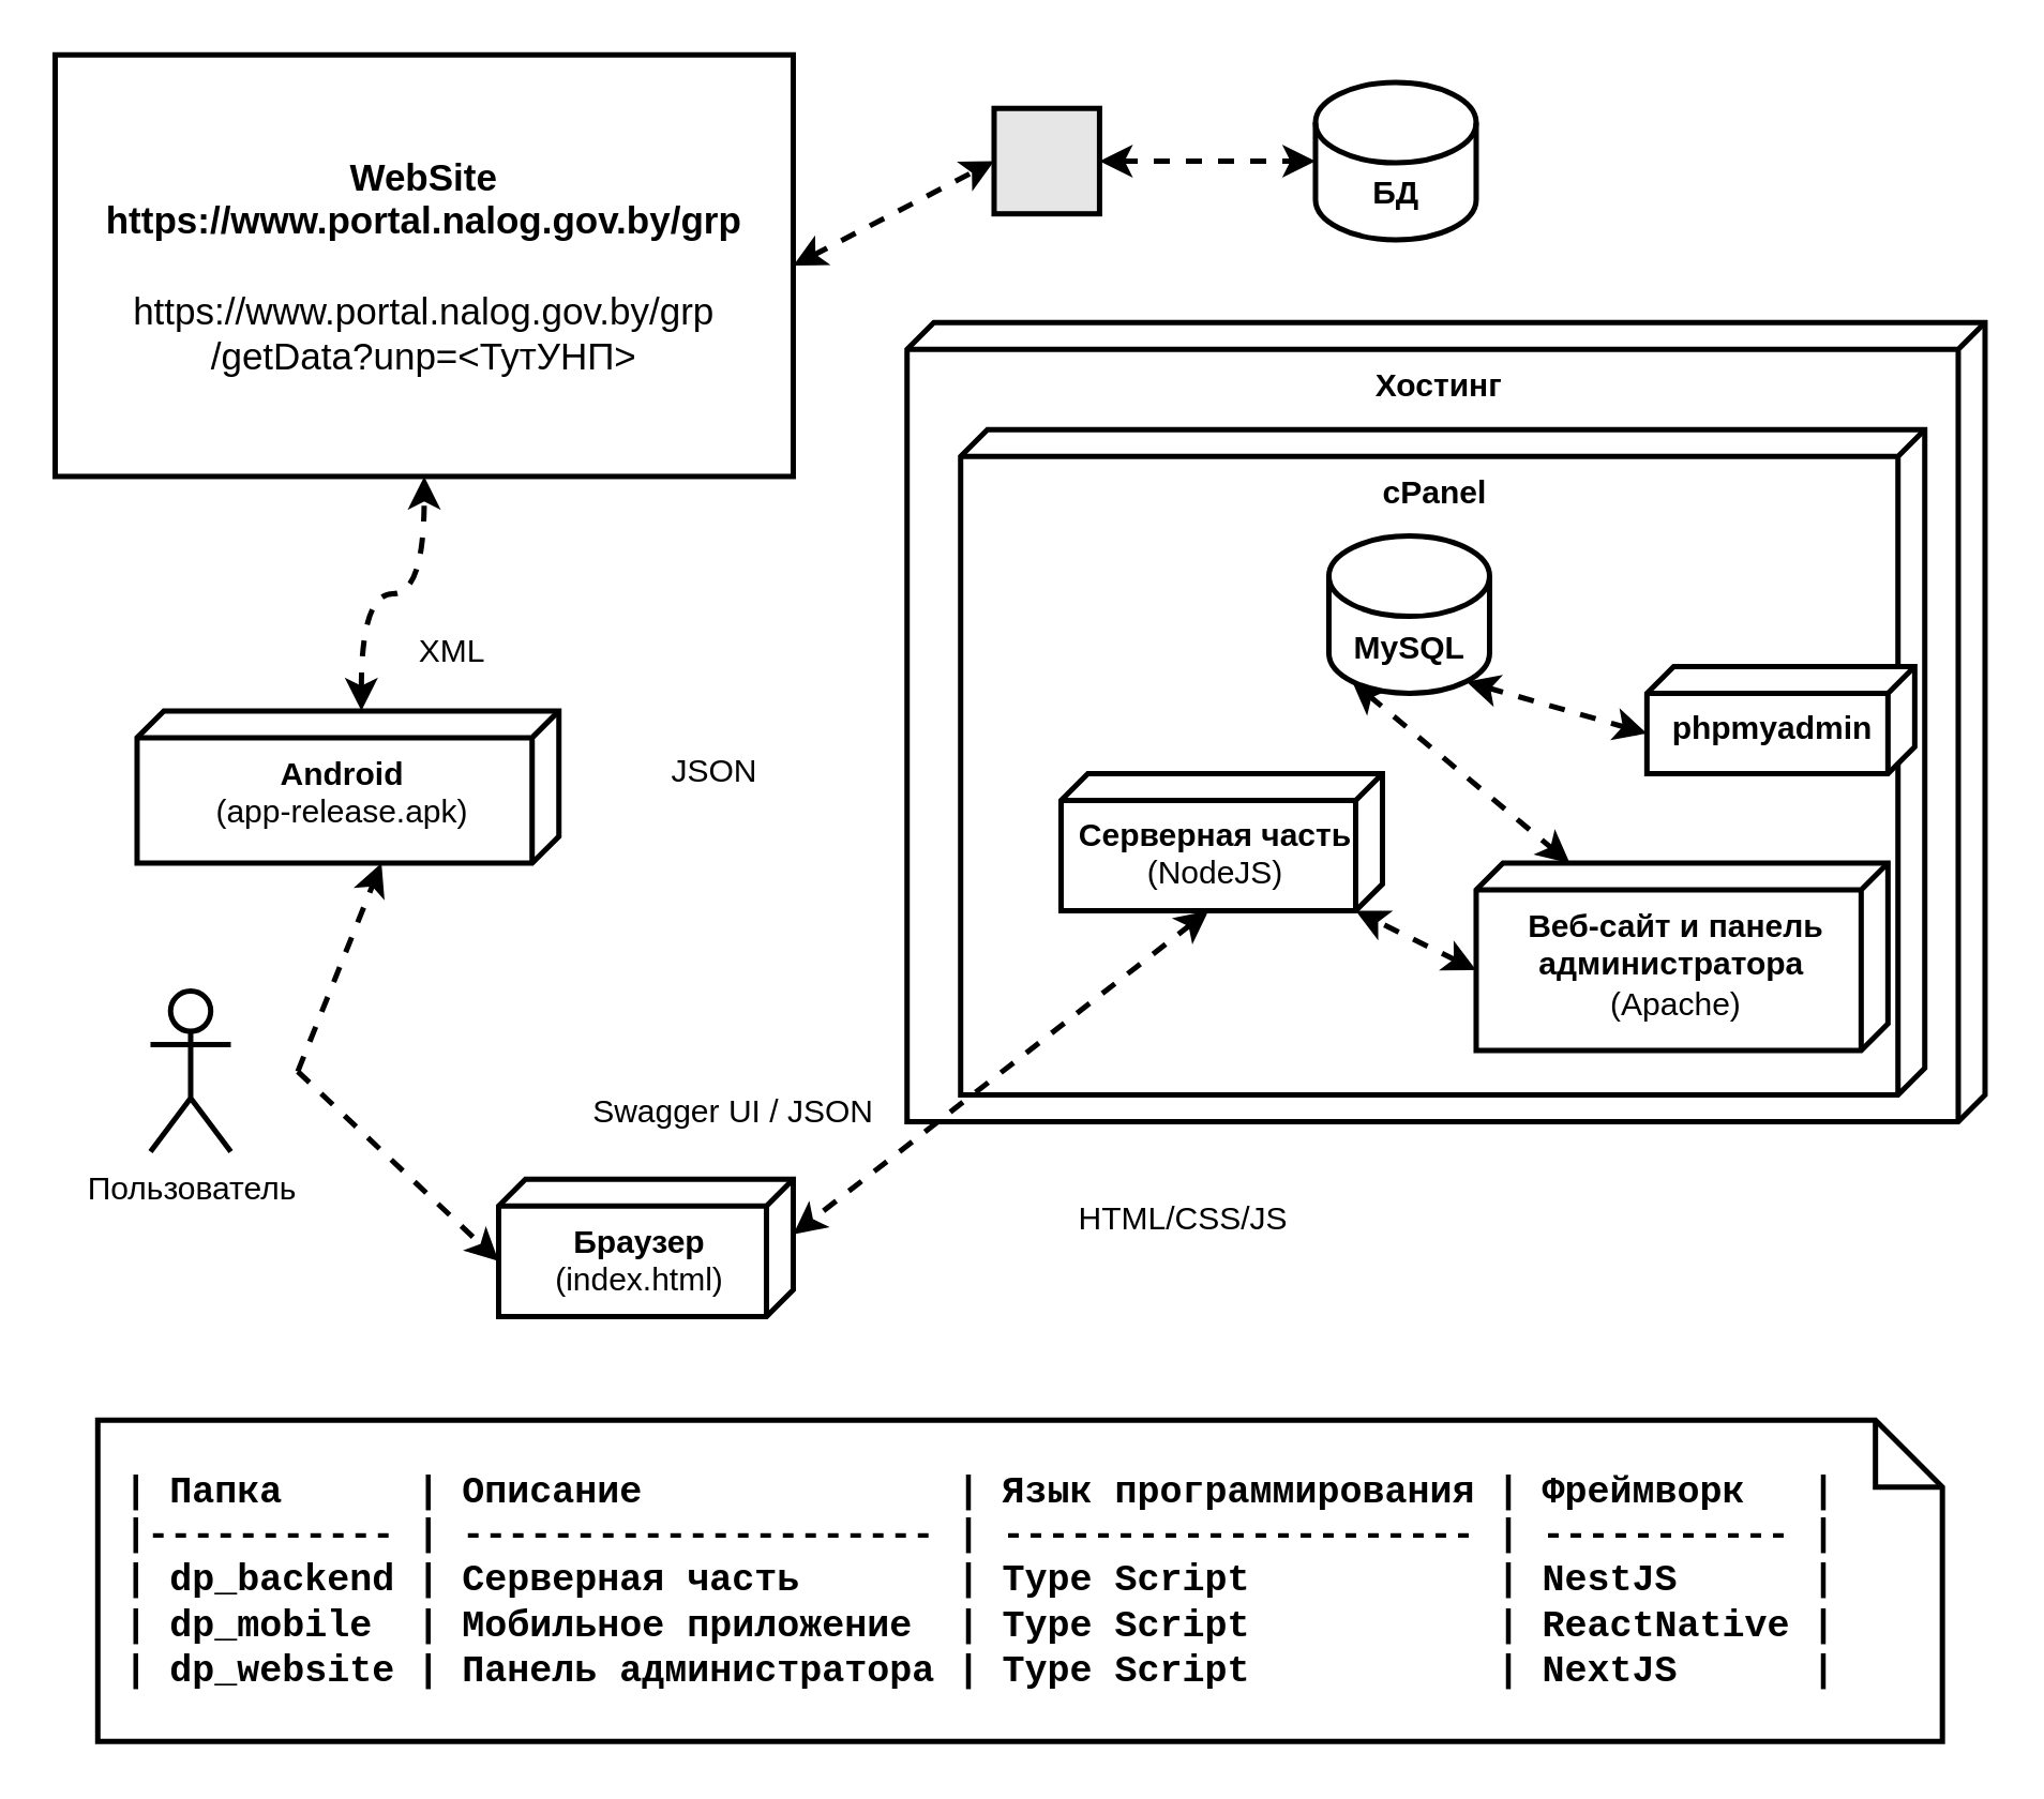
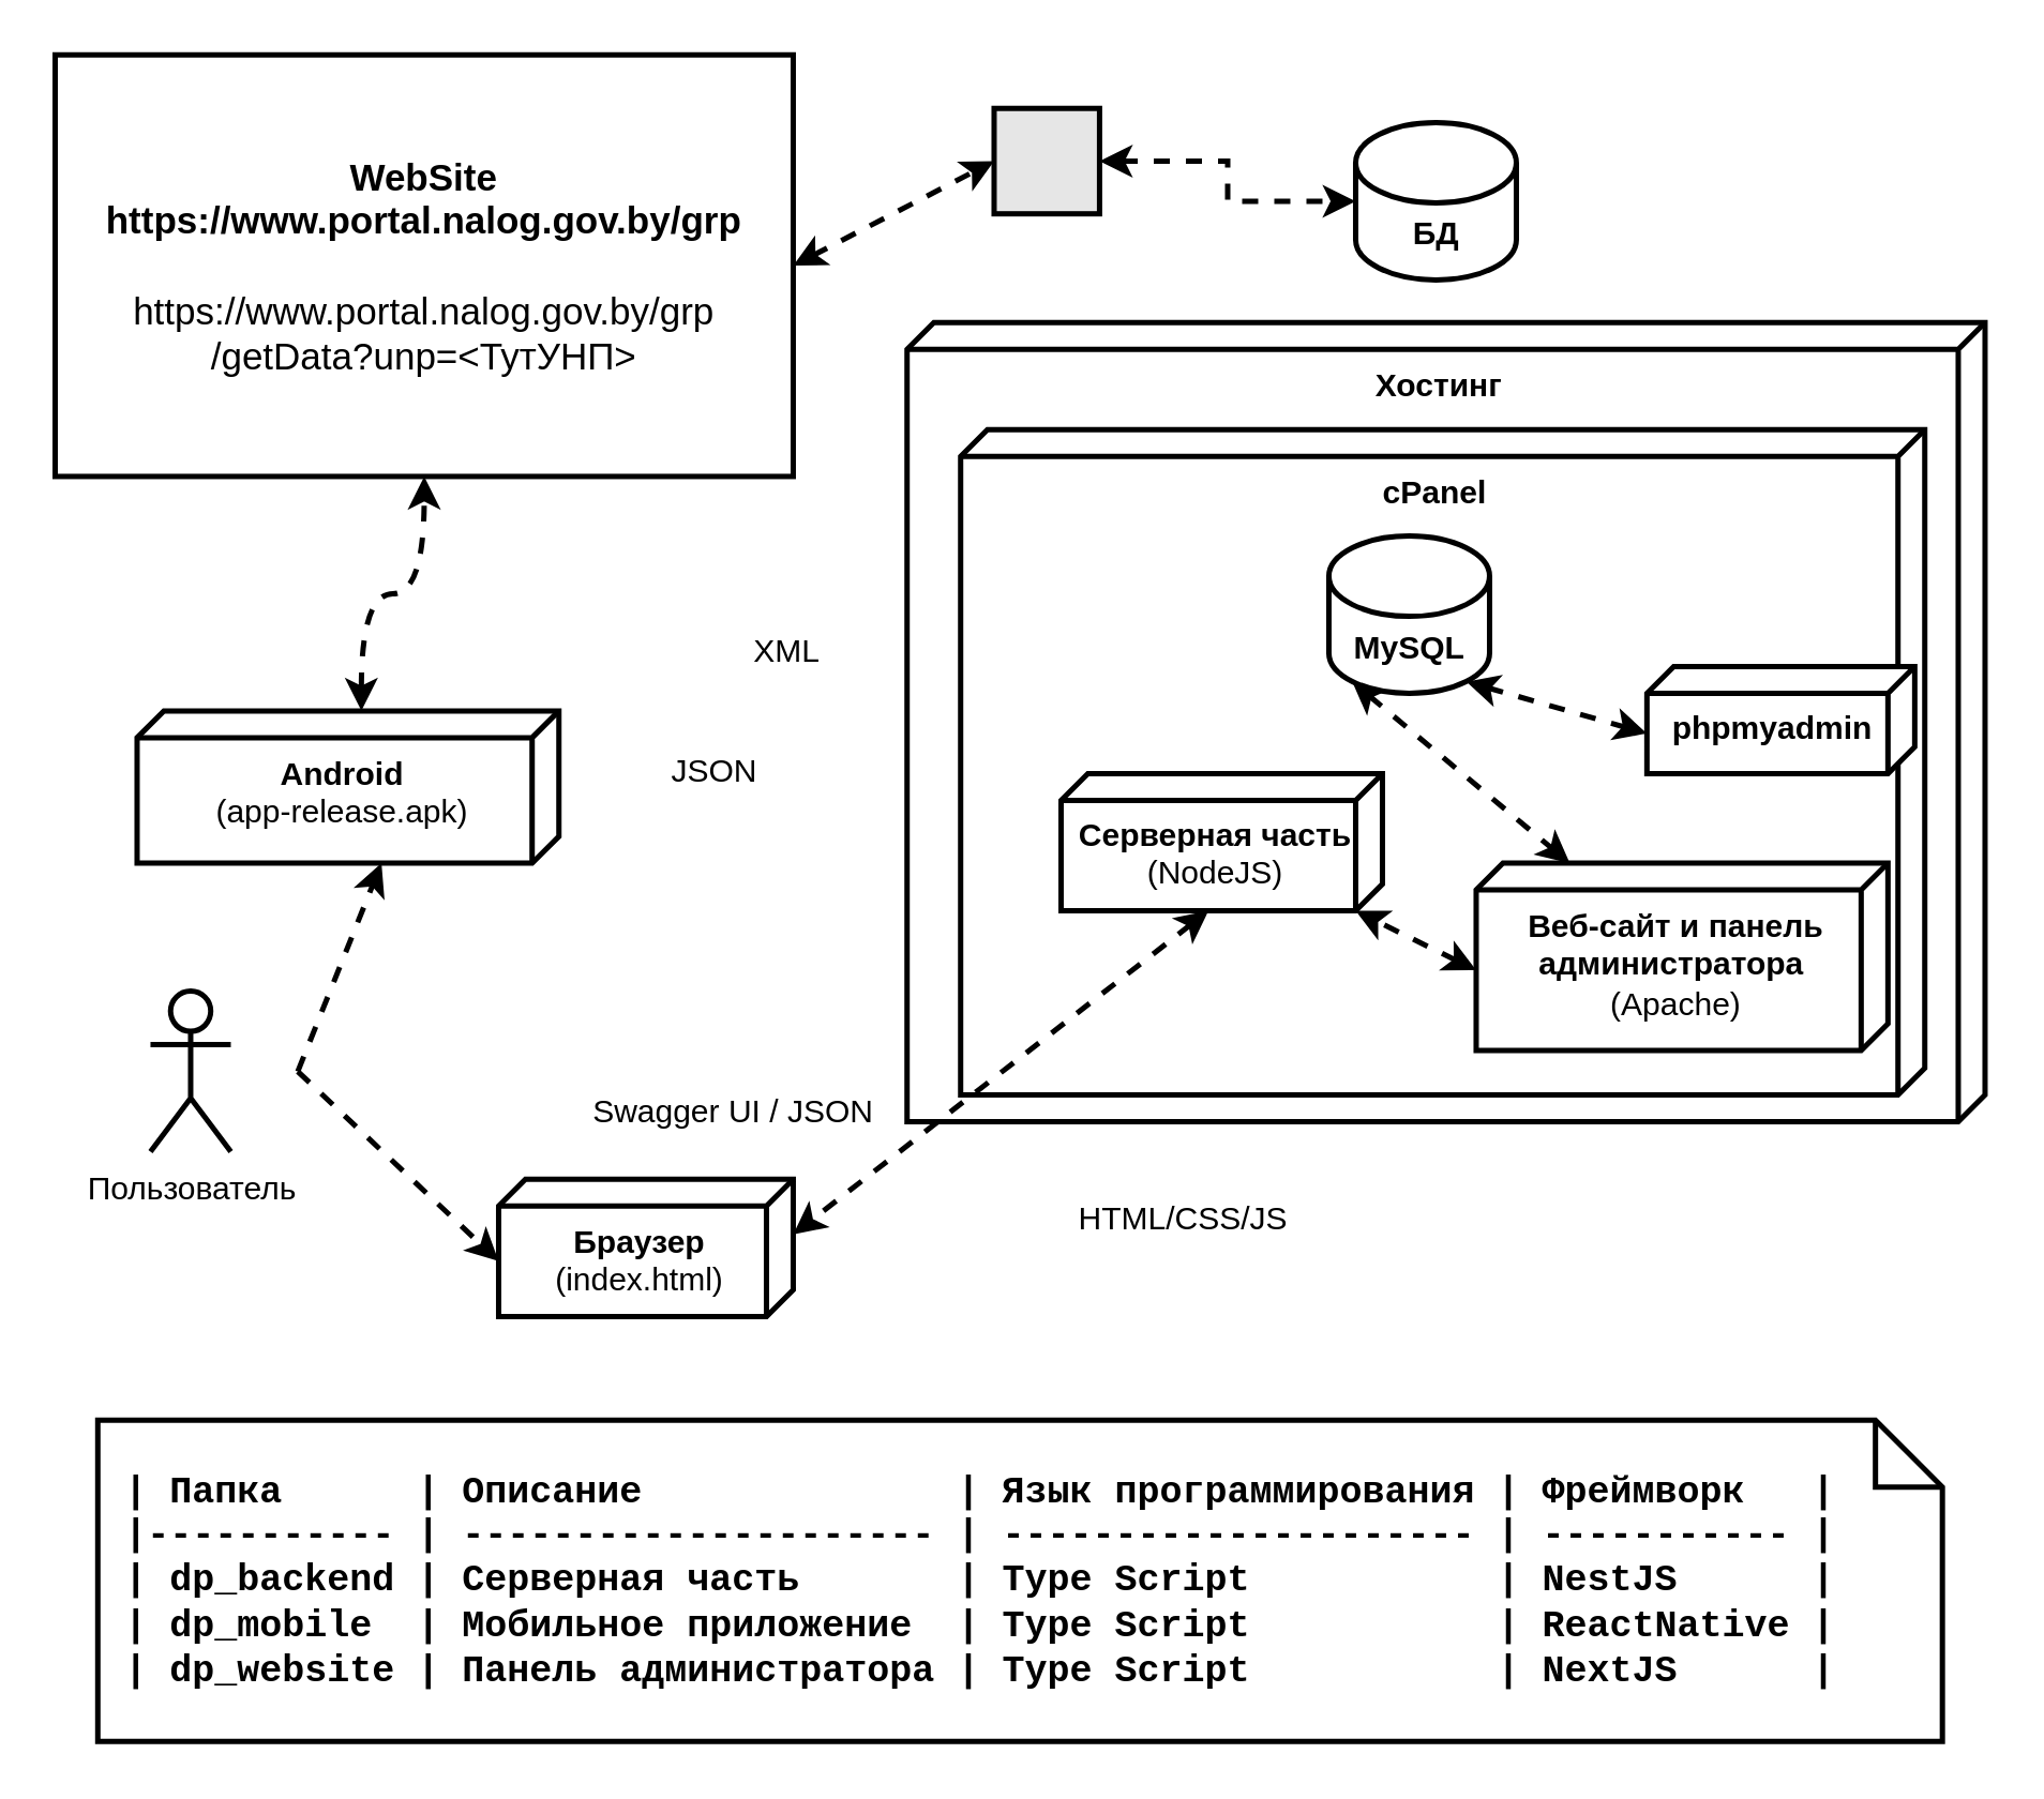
- <mxCell id="27" value="БД" style="shape=cylinder3;whiteSpace=wrap;html=1;boundedLbl=1;backgroundOutline=1;size=15;strokeWidth=2;fontStyle=1" parent="1" vertex="1"><mxGeometry x="490.59" y="30.32" width="60" height="58.74" as="geometry" /></mxCell>
+ <mxCell id="27" value="БД" style="shape=cylinder3;whiteSpace=wrap;html=1;boundedLbl=1;backgroundOutline=1;size=15;strokeWidth=2;fontStyle=1" parent="1" vertex="1"><mxGeometry x="505.59" y="45.32" width="60" height="58.74" as="geometry" /></mxCell>
- <mxCell id="23" value="XML" style="text;html=1;align=center;verticalAlign=middle;resizable=0;points=[];autosize=1;strokeColor=none;fillColor=none;" parent="1" vertex="1"><mxGeometry x="143.38" y="228.48" width="50" height="30" as="geometry" /></mxCell>
+ <mxCell id="23" value="XML" style="text;html=1;align=center;verticalAlign=middle;resizable=0;points=[];autosize=1;strokeColor=none;fillColor=none;" parent="1" vertex="1"><mxGeometry x="268.38" y="228.48" width="50" height="30" as="geometry" /></mxCell>
